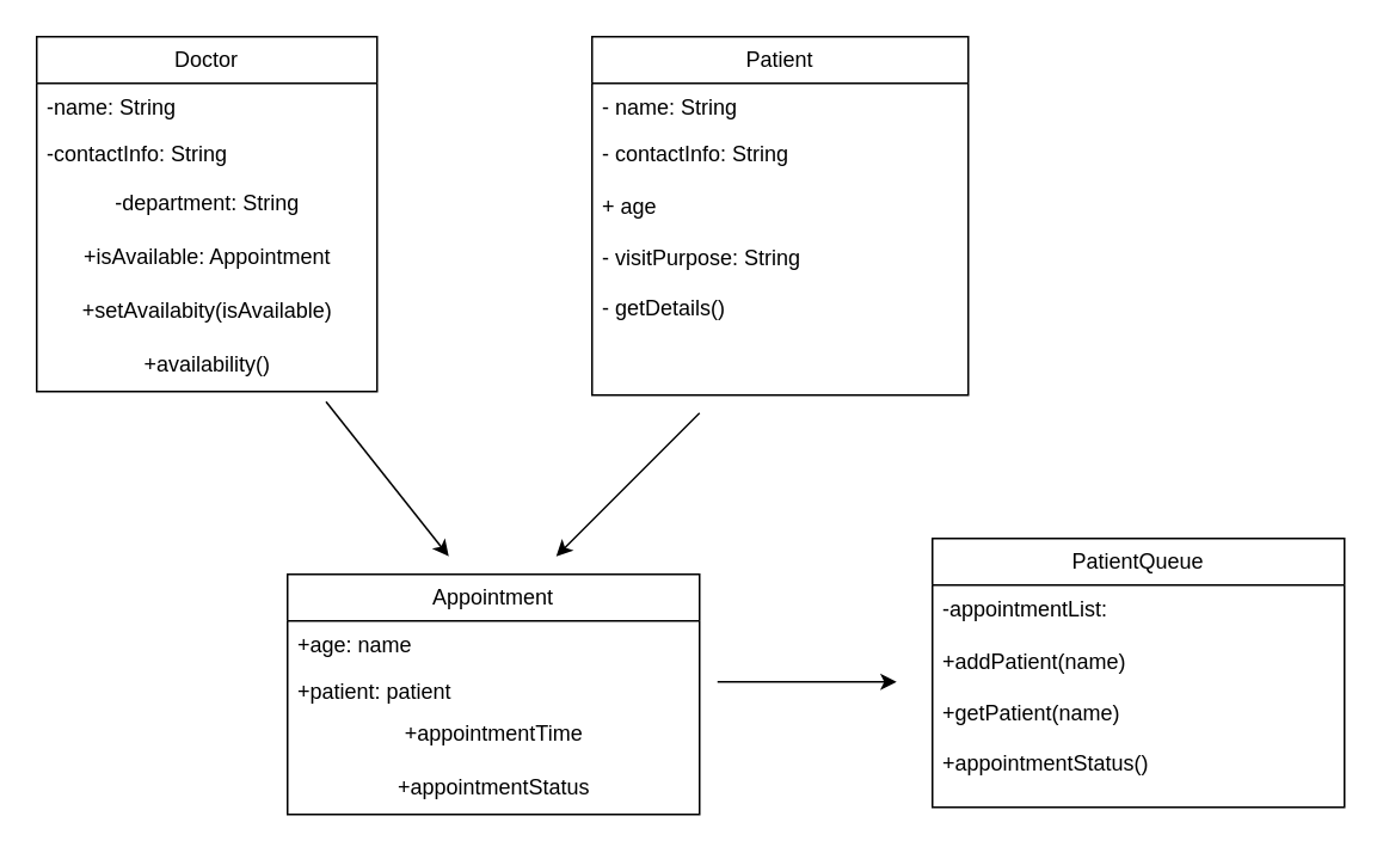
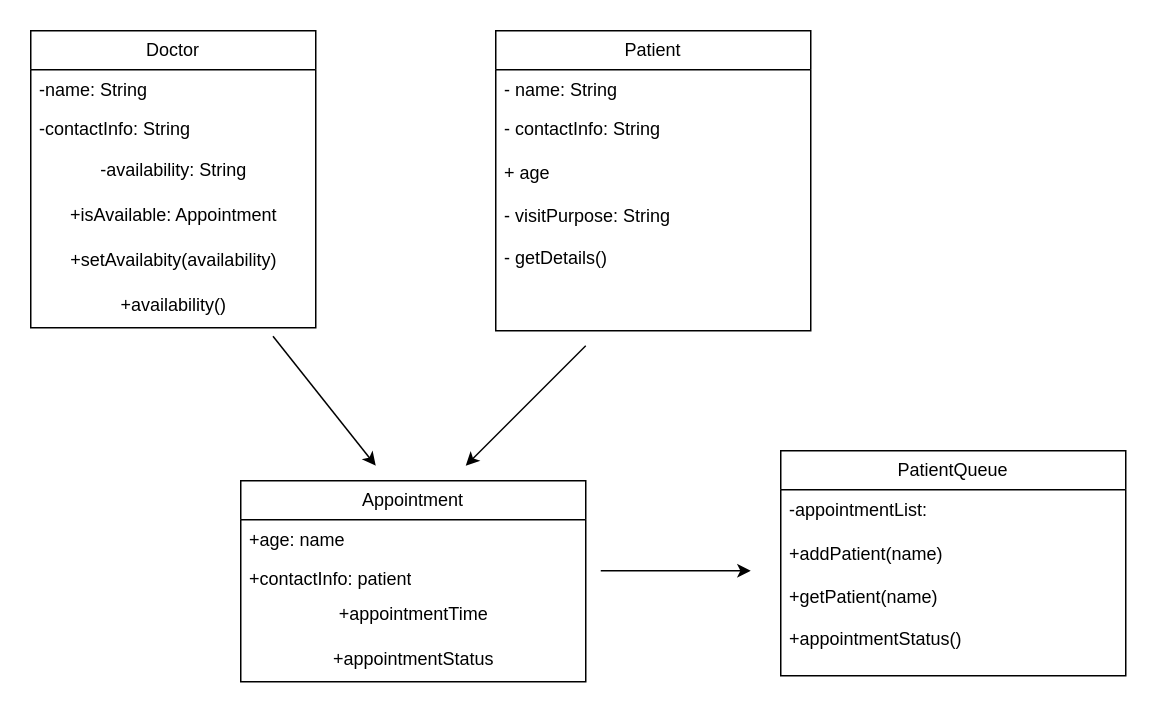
- <mxCell id="8" value="-department: String" style="text;html=1;align=center;verticalAlign=middle;resizable=0;points=[];autosize=1;strokeColor=none;fillColor=none;" vertex="1" parent="5"><mxGeometry y="78" width="190" height="30" as="geometry" /></mxCell>
+ <mxCell id="8" value="-availability: String" style="text;html=1;align=center;verticalAlign=middle;resizable=0;points=[];autosize=1;strokeColor=none;fillColor=none;" vertex="1" parent="5"><mxGeometry y="78" width="190" height="30" as="geometry" /></mxCell>
- <mxCell id="10" value="+setAvailabity(isAvailable)" style="text;html=1;align=center;verticalAlign=middle;resizable=0;points=[];autosize=1;strokeColor=none;fillColor=none;" vertex="1" parent="5"><mxGeometry y="138" width="190" height="30" as="geometry" /></mxCell>
+ <mxCell id="10" value="+setAvailabity(availability)" style="text;html=1;align=center;verticalAlign=middle;resizable=0;points=[];autosize=1;strokeColor=none;fillColor=none;" vertex="1" parent="5"><mxGeometry y="138" width="190" height="30" as="geometry" /></mxCell>
- <mxCell id="16" value="+patient: patient&lt;div&gt;&lt;br&gt;&lt;/div&gt;" style="text;strokeColor=none;fillColor=none;align=left;verticalAlign=top;spacingLeft=4;spacingRight=4;overflow=hidden;rotatable=0;points=[[0,0.5],[1,0.5]];portConstraint=eastwest;whiteSpace=wrap;html=1;" vertex="1" parent="14"><mxGeometry y="52" width="230" height="22" as="geometry" /></mxCell>
+ <mxCell id="16" value="+contactInfo: patient&lt;div&gt;&lt;br&gt;&lt;/div&gt;" style="text;strokeColor=none;fillColor=none;align=left;verticalAlign=top;spacingLeft=4;spacingRight=4;overflow=hidden;rotatable=0;points=[[0,0.5],[1,0.5]];portConstraint=eastwest;whiteSpace=wrap;html=1;" vertex="1" parent="14"><mxGeometry y="52" width="230" height="22" as="geometry" /></mxCell>
